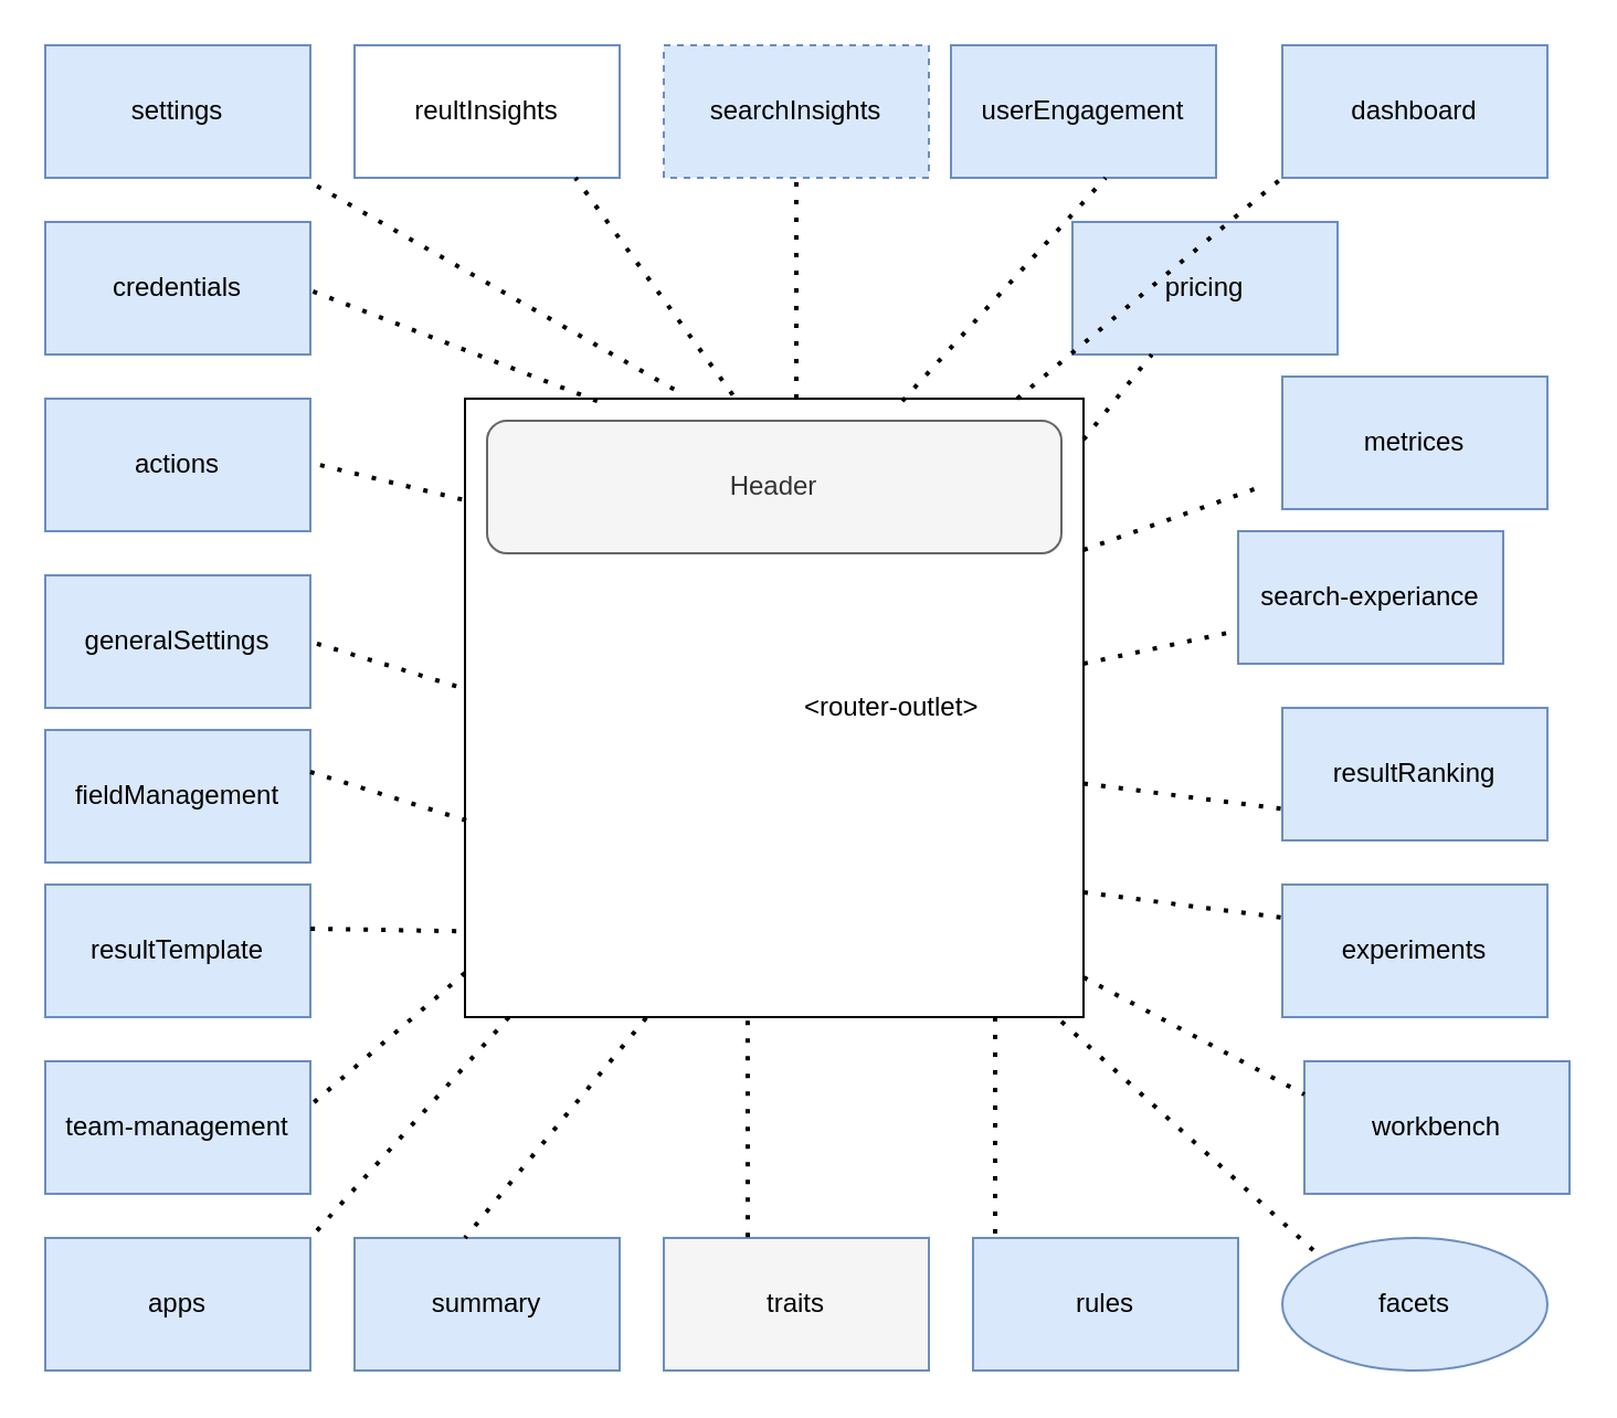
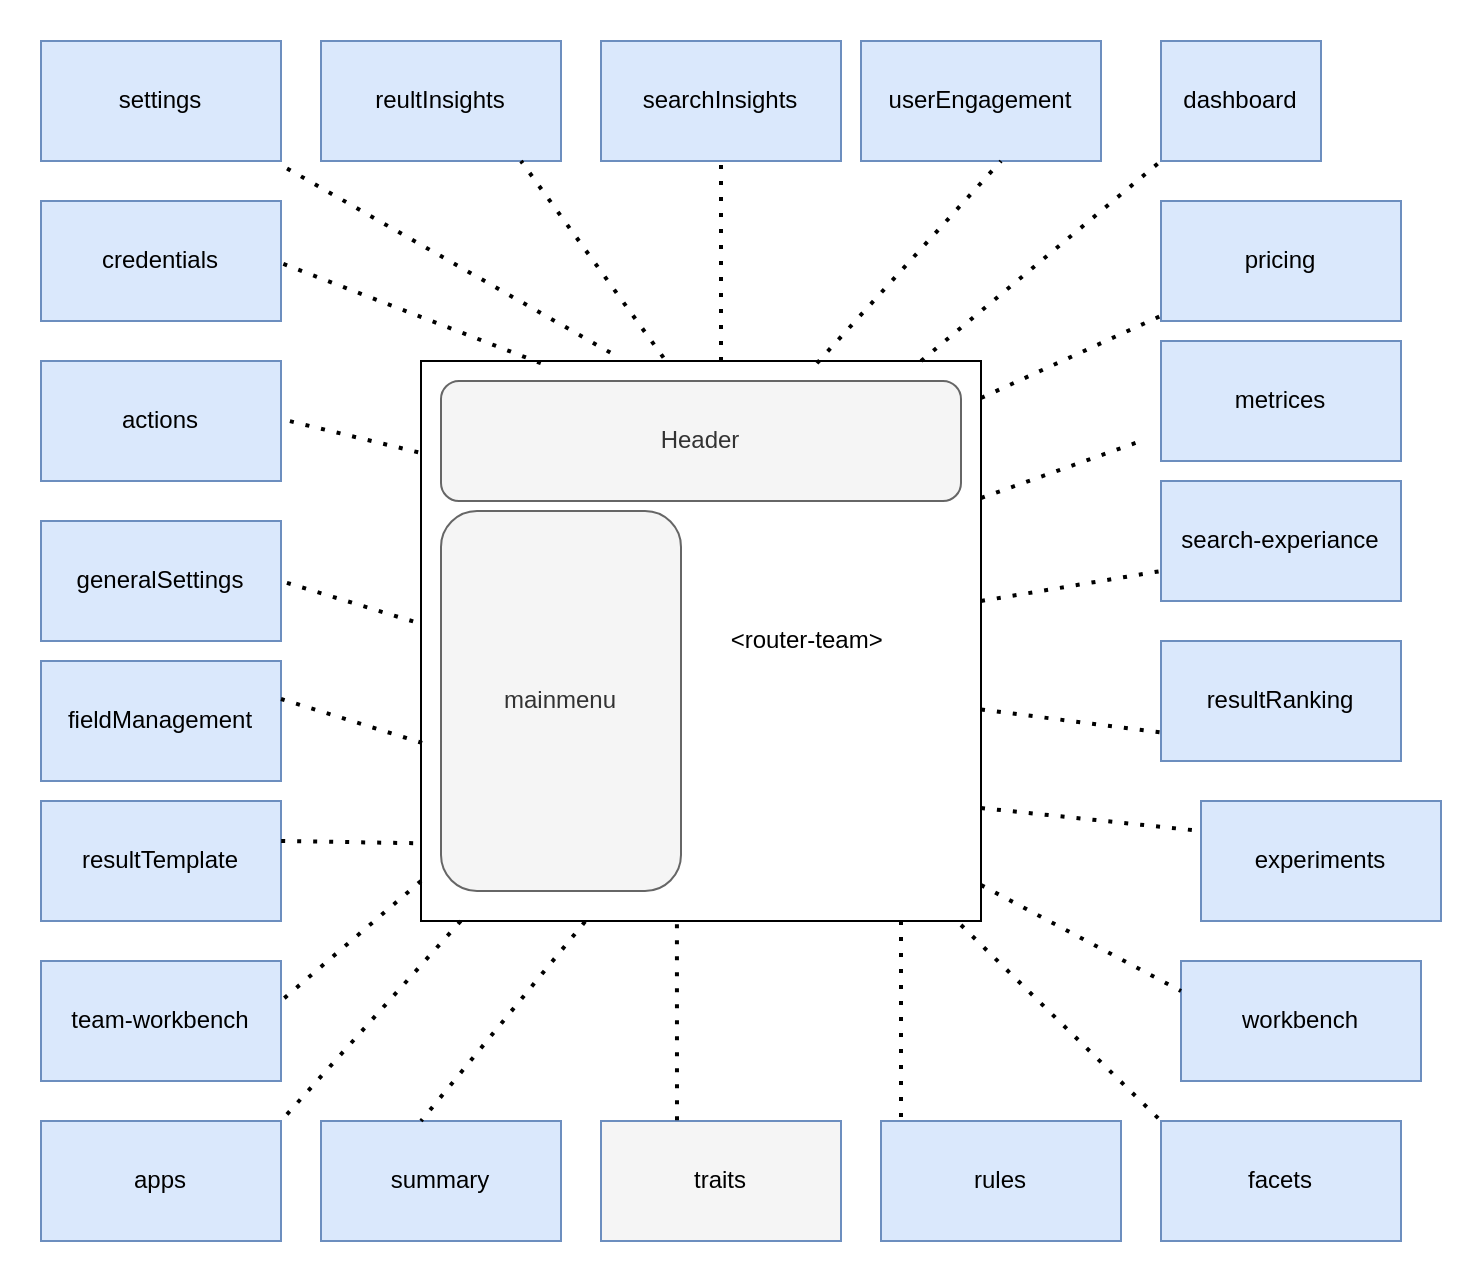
- <mxCell id="17" value="reultInsights" style="whiteSpace=wrap;html=1;fillColor=#ffffff;strokeColor=#6c8ebf;" parent="1" vertex="1"><mxGeometry x="160" y="20" width="120" height="60" as="geometry" /></mxCell>
+ <mxCell id="17" value="reultInsights" style="whiteSpace=wrap;html=1;fillColor=#dae8fc;strokeColor=#6c8ebf;" parent="1" vertex="1"><mxGeometry x="160" y="20" width="120" height="60" as="geometry" /></mxCell>
- <mxCell id="18" value="searchInsights" style="whiteSpace=wrap;html=1;fillColor=#dae8fc;strokeColor=#6c8ebf;dashed=1;" parent="1" vertex="1"><mxGeometry x="300" y="20" width="120" height="60" as="geometry" /></mxCell>
+ <mxCell id="18" value="searchInsights" style="whiteSpace=wrap;html=1;fillColor=#dae8fc;strokeColor=#6c8ebf;" parent="1" vertex="1"><mxGeometry x="300" y="20" width="120" height="60" as="geometry" /></mxCell>
- <mxCell id="15" value="dashboard" style="whiteSpace=wrap;html=1;fillColor=#dae8fc;strokeColor=#6c8ebf;" parent="1" vertex="1"><mxGeometry x="580" y="20" width="120" height="60" as="geometry" /></mxCell>
+ <mxCell id="15" value="dashboard" style="whiteSpace=wrap;html=1;fillColor=#dae8fc;strokeColor=#6c8ebf;" parent="1" vertex="1"><mxGeometry x="580" y="20" width="80" height="60" as="geometry" /></mxCell>
- <mxCell id="14" value="pricing" style="whiteSpace=wrap;html=1;fillColor=#dae8fc;strokeColor=#6c8ebf;" parent="1" vertex="1"><mxGeometry x="485" y="100" width="120" height="60" as="geometry" /></mxCell>
+ <mxCell id="14" value="pricing" style="whiteSpace=wrap;html=1;fillColor=#dae8fc;strokeColor=#6c8ebf;" parent="1" vertex="1"><mxGeometry x="580" y="100" width="120" height="60" as="geometry" /></mxCell>
- <mxCell id="20" value="search-experiance" style="whiteSpace=wrap;html=1;fillColor=#dae8fc;strokeColor=#6c8ebf;" parent="1" vertex="1"><mxGeometry x="560" y="240" width="120" height="60" as="geometry" /></mxCell>
+ <mxCell id="20" value="search-experiance" style="whiteSpace=wrap;html=1;fillColor=#dae8fc;strokeColor=#6c8ebf;" parent="1" vertex="1"><mxGeometry x="580" y="240" width="120" height="60" as="geometry" /></mxCell>
- <mxCell id="2" value="&lt;span style=&quot;white-space: pre;&quot;&gt;&#09;&lt;/span&gt;&lt;span style=&quot;white-space: pre;&quot;&gt;&#09;&lt;/span&gt;&lt;span style=&quot;white-space: pre;&quot;&gt;&#09;&lt;/span&gt;&lt;span style=&quot;white-space: pre;&quot;&gt;&#09;&lt;/span&gt;&amp;lt;router-outlet&amp;gt;" style="whiteSpace=wrap;html=1;aspect=fixed;" parent="1" vertex="1"><mxGeometry x="210" y="180" width="280" height="280" as="geometry" /></mxCell>
+ <mxCell id="2" value="&lt;span style=&quot;white-space: pre;&quot;&gt;&#09;&lt;/span&gt;&lt;span style=&quot;white-space: pre;&quot;&gt;&#09;&lt;/span&gt;&lt;span style=&quot;white-space: pre;&quot;&gt;&#09;&lt;/span&gt;&lt;span style=&quot;white-space: pre;&quot;&gt;&#09;&lt;/span&gt;&amp;lt;router-team&amp;gt;" style="whiteSpace=wrap;html=1;aspect=fixed;" parent="1" vertex="1"><mxGeometry x="210" y="180" width="280" height="280" as="geometry" /></mxCell>
+ <mxCell id="5" value="mainmenu" style="rounded=1;whiteSpace=wrap;html=1;fillColor=#f5f5f5;fontColor=#333333;strokeColor=#666666;" parent="1" vertex="1"><mxGeometry x="220" y="255" width="120" height="190" as="geometry" /></mxCell>
- <mxCell id="12" value="experiments" style="whiteSpace=wrap;html=1;fillColor=#dae8fc;strokeColor=#6c8ebf;" parent="1" vertex="1"><mxGeometry x="580" y="400" width="120" height="60" as="geometry" /></mxCell>
+ <mxCell id="12" value="experiments" style="whiteSpace=wrap;html=1;fillColor=#dae8fc;strokeColor=#6c8ebf;" parent="1" vertex="1"><mxGeometry x="600" y="400" width="120" height="60" as="geometry" /></mxCell>
- <mxCell id="3" value="team-management" style="whiteSpace=wrap;html=1;fillColor=#dae8fc;strokeColor=#6c8ebf;" parent="1" vertex="1"><mxGeometry x="20" y="480" width="120" height="60" as="geometry" /></mxCell>
+ <mxCell id="3" value="team-workbench" style="whiteSpace=wrap;html=1;fillColor=#dae8fc;strokeColor=#6c8ebf;" parent="1" vertex="1"><mxGeometry x="20" y="480" width="120" height="60" as="geometry" /></mxCell>
- <mxCell id="10" value="facets" style="ellipse;whiteSpace=wrap;html=1;fillColor=#dae8fc;strokeColor=#6c8ebf;" parent="1" vertex="1"><mxGeometry x="580" y="560" width="120" height="60" as="geometry" /></mxCell>
+ <mxCell id="10" value="facets" style="whiteSpace=wrap;html=1;fillColor=#dae8fc;strokeColor=#6c8ebf;" parent="1" vertex="1"><mxGeometry x="580" y="560" width="120" height="60" as="geometry" /></mxCell>
